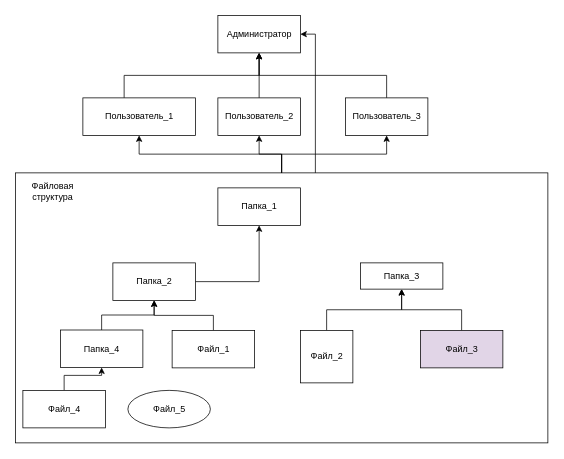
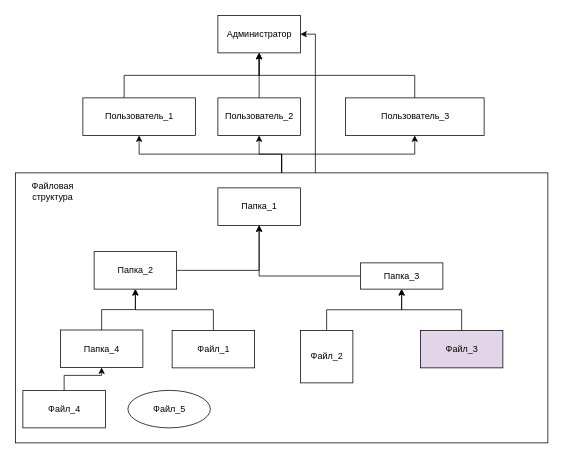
- <mxCell id="8" value="Пользователь_3" style="html=1;" vertex="1" parent="1"><mxGeometry x="460" y="130" width="110" height="50" as="geometry" /></mxCell>
+ <mxCell id="8" value="Пользователь_3" style="html=1;" vertex="1" parent="1"><mxGeometry x="460" y="130" width="185" height="50" as="geometry" /></mxCell>
+ <mxCell id="14" style="edgeStyle=orthogonalEdgeStyle;rounded=0;orthogonalLoop=1;jettySize=auto;html=1;exitX=0;exitY=0.5;exitDx=0;exitDy=0;entryX=0.5;entryY=1;entryDx=0;entryDy=0;" edge="1" parent="1" source="15" target="9"><mxGeometry relative="1" as="geometry" /></mxCell>
- <mxCell id="11" value="Папка_2" style="html=1;" vertex="1" parent="1"><mxGeometry x="150" y="350" width="110" height="50" as="geometry" /></mxCell>
+ <mxCell id="11" value="Папка_2" style="html=1;" vertex="1" parent="1"><mxGeometry x="125" y="335" width="110" height="50" as="geometry" /></mxCell>
